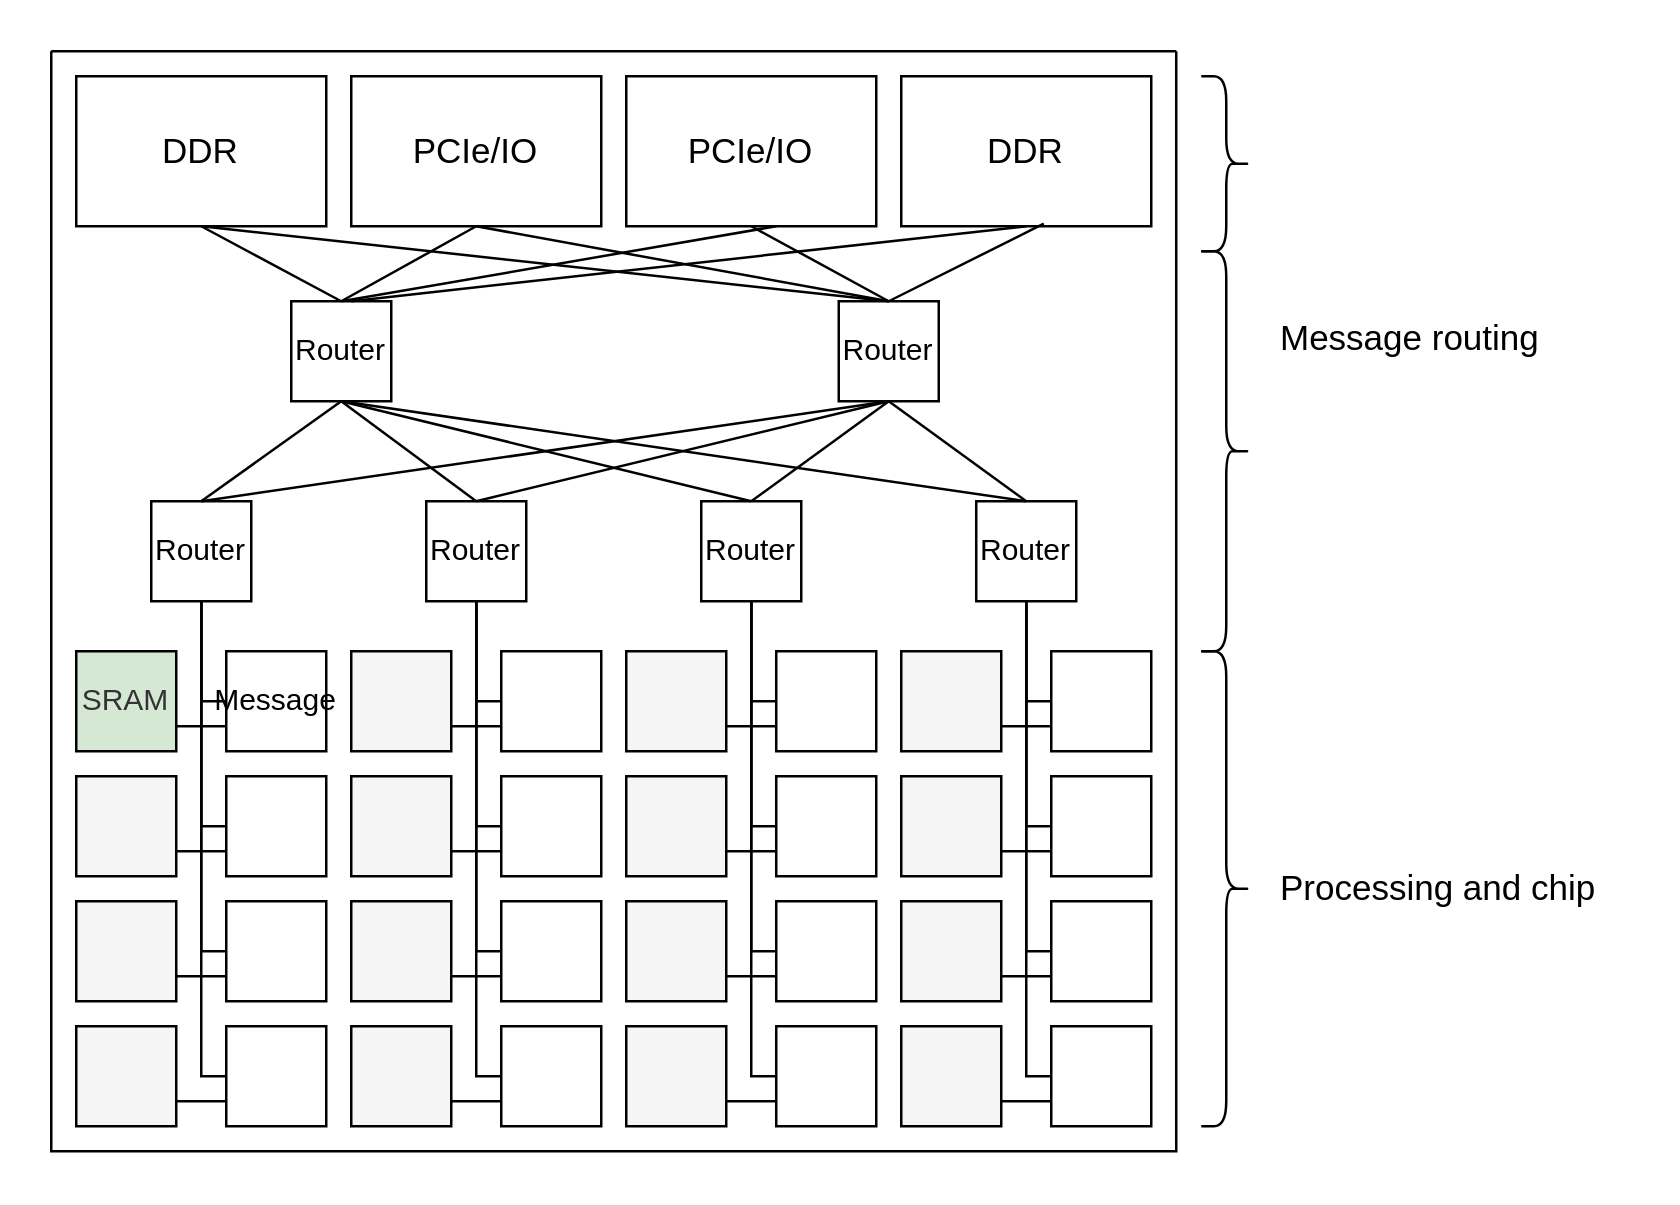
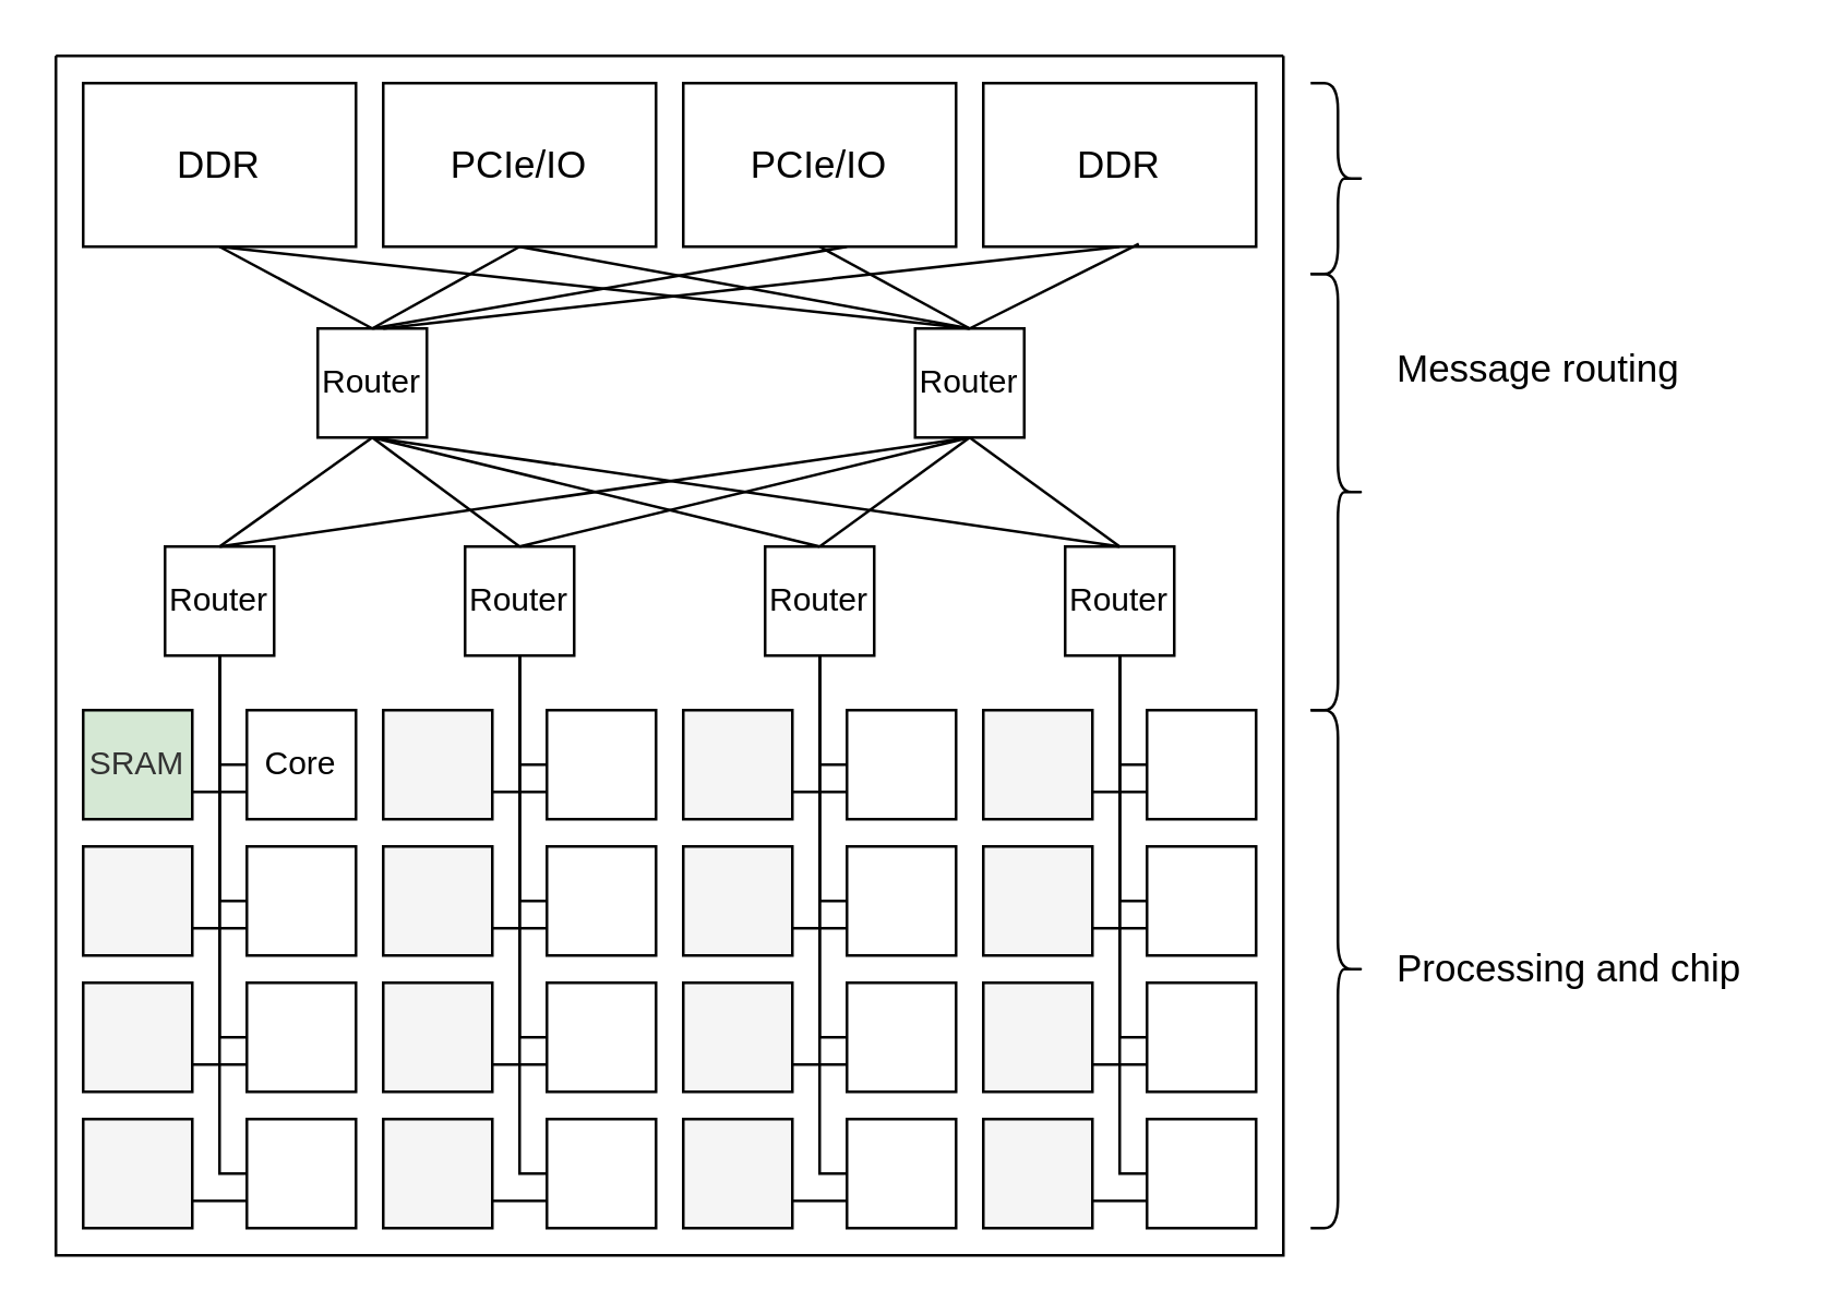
- <mxCell id="3" value="Message" style="whiteSpace=wrap;html=1;aspect=fixed;strokeWidth=1;strokeColor=#000000;fillColor=#FFFFFF;fontColor=#000000;fontSize=12;" parent="1" vertex="1"><mxGeometry x="90" y="260" width="40" height="40" as="geometry" /></mxCell>
+ <mxCell id="3" value="Core" style="whiteSpace=wrap;html=1;aspect=fixed;strokeWidth=1;strokeColor=#000000;fillColor=#FFFFFF;fontColor=#000000;fontSize=12;" parent="1" vertex="1"><mxGeometry x="90" y="260" width="40" height="40" as="geometry" /></mxCell>
